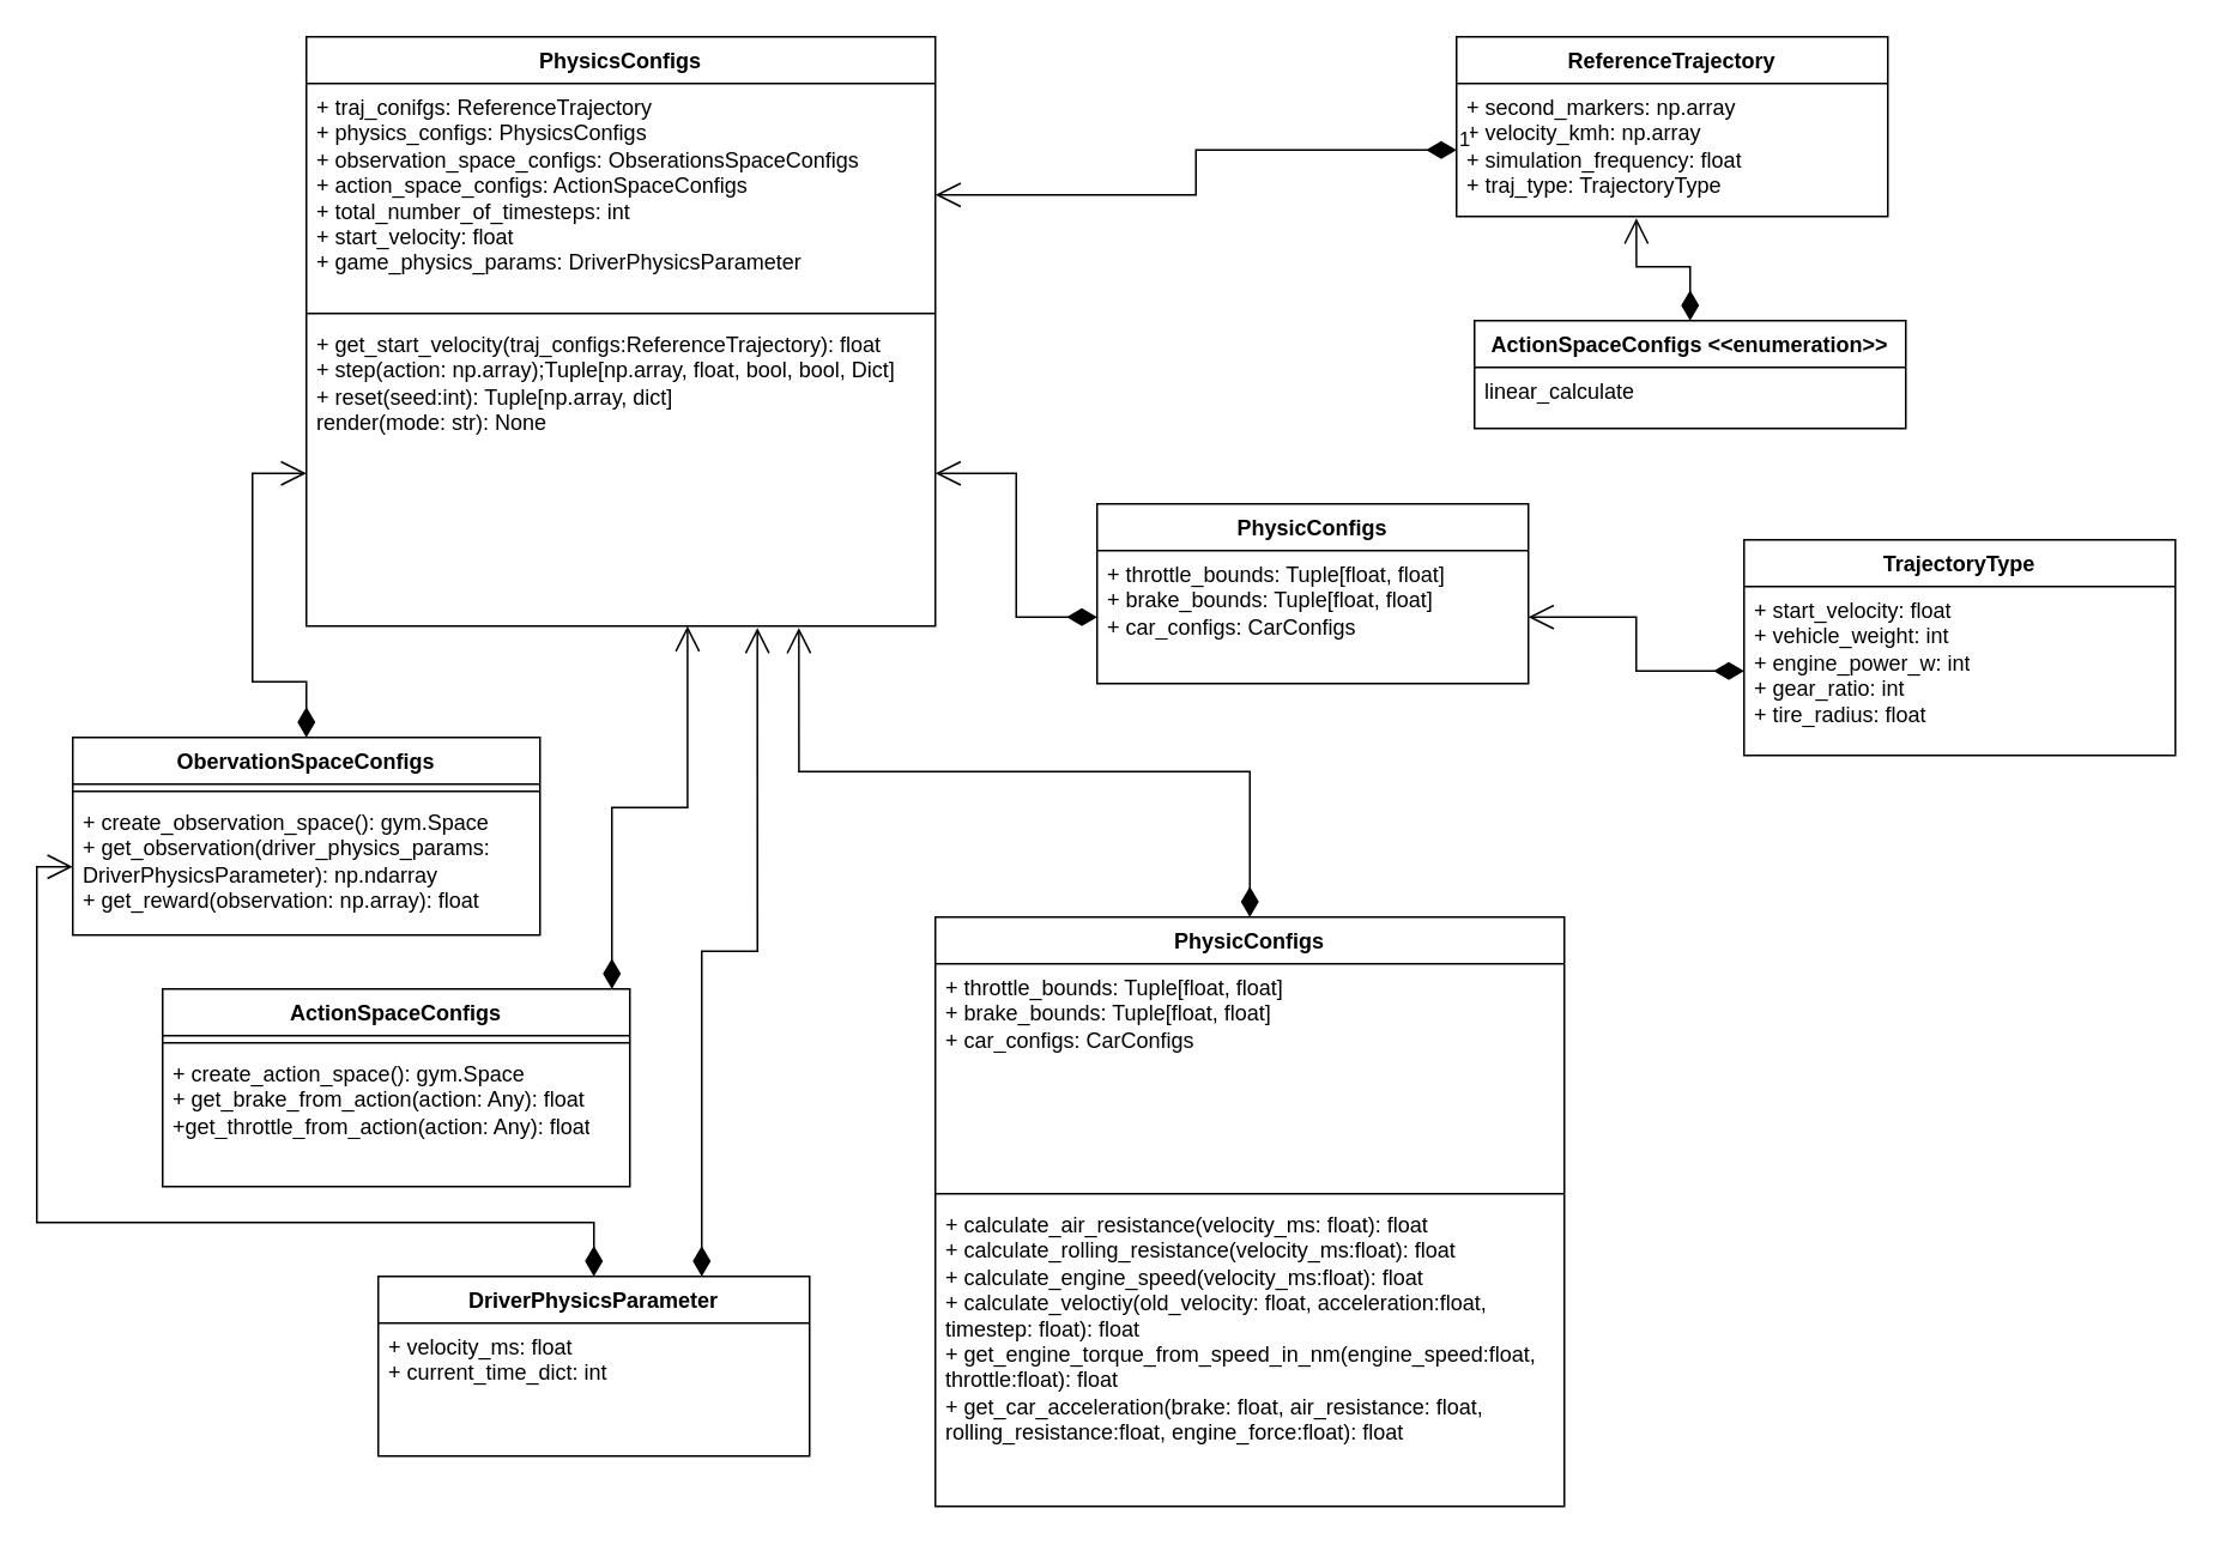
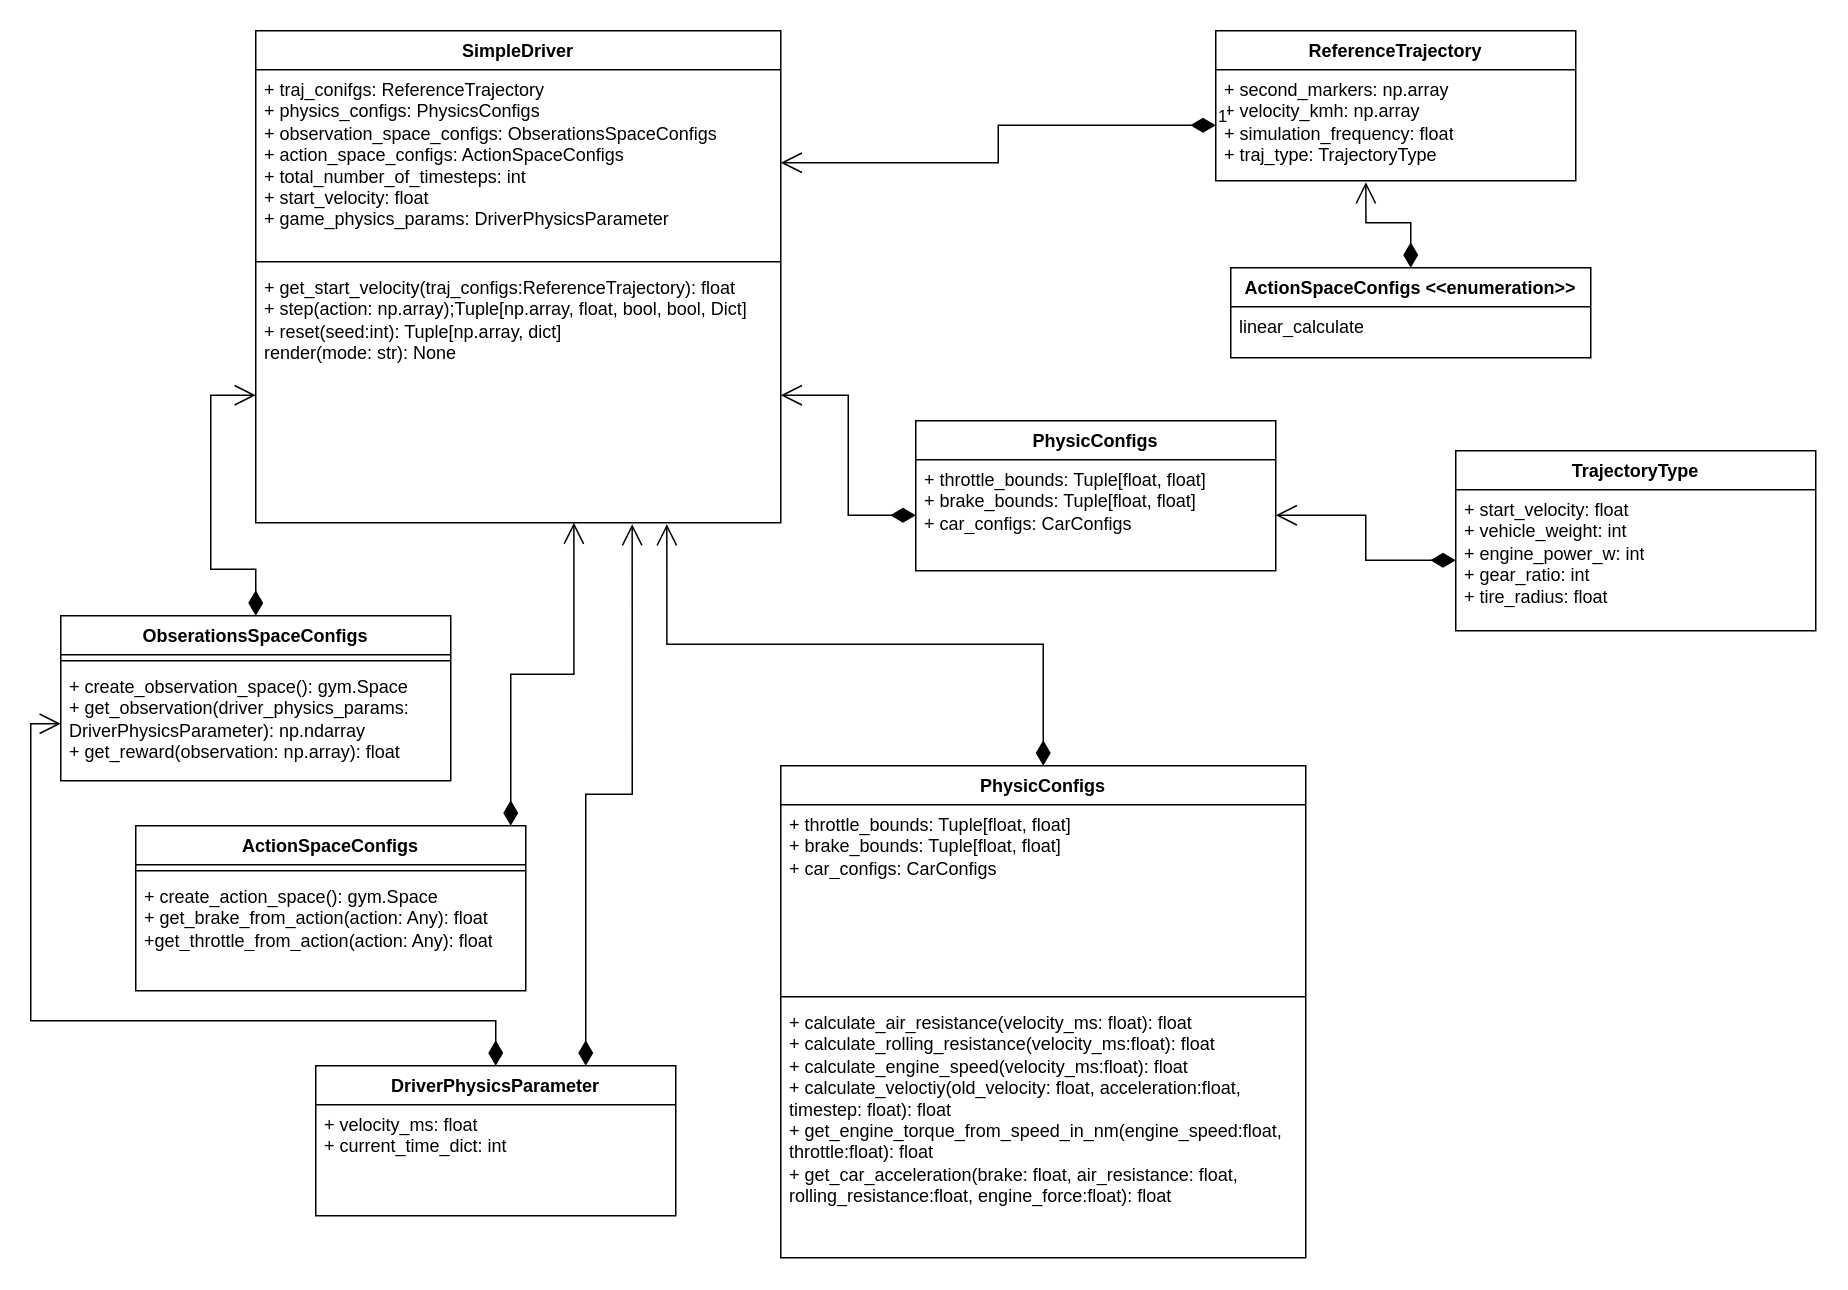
- <mxCell id="2" value="PhysicsConfigs" style="swimlane;fontStyle=1;align=center;verticalAlign=top;childLayout=stackLayout;horizontal=1;startSize=26;horizontalStack=0;resizeParent=1;resizeParentMax=0;resizeLast=0;collapsible=1;marginBottom=0;whiteSpace=wrap;html=1;" vertex="1" parent="1"><mxGeometry x="170" y="20" width="350" height="328" as="geometry" /></mxCell>
+ <mxCell id="2" value="SimpleDriver" style="swimlane;fontStyle=1;align=center;verticalAlign=top;childLayout=stackLayout;horizontal=1;startSize=26;horizontalStack=0;resizeParent=1;resizeParentMax=0;resizeLast=0;collapsible=1;marginBottom=0;whiteSpace=wrap;html=1;" vertex="1" parent="1"><mxGeometry x="170" y="20" width="350" height="328" as="geometry" /></mxCell>
- <mxCell id="19" value="ObervationSpaceConfigs" style="swimlane;fontStyle=1;align=center;verticalAlign=top;childLayout=stackLayout;horizontal=1;startSize=26;horizontalStack=0;resizeParent=1;resizeParentMax=0;resizeLast=0;collapsible=1;marginBottom=0;whiteSpace=wrap;html=1;" vertex="1" parent="1"><mxGeometry x="40" y="410" width="260" height="110" as="geometry" /></mxCell>
+ <mxCell id="19" value="ObserationsSpaceConfigs" style="swimlane;fontStyle=1;align=center;verticalAlign=top;childLayout=stackLayout;horizontal=1;startSize=26;horizontalStack=0;resizeParent=1;resizeParentMax=0;resizeLast=0;collapsible=1;marginBottom=0;whiteSpace=wrap;html=1;" vertex="1" parent="1"><mxGeometry x="40" y="410" width="260" height="110" as="geometry" /></mxCell>
